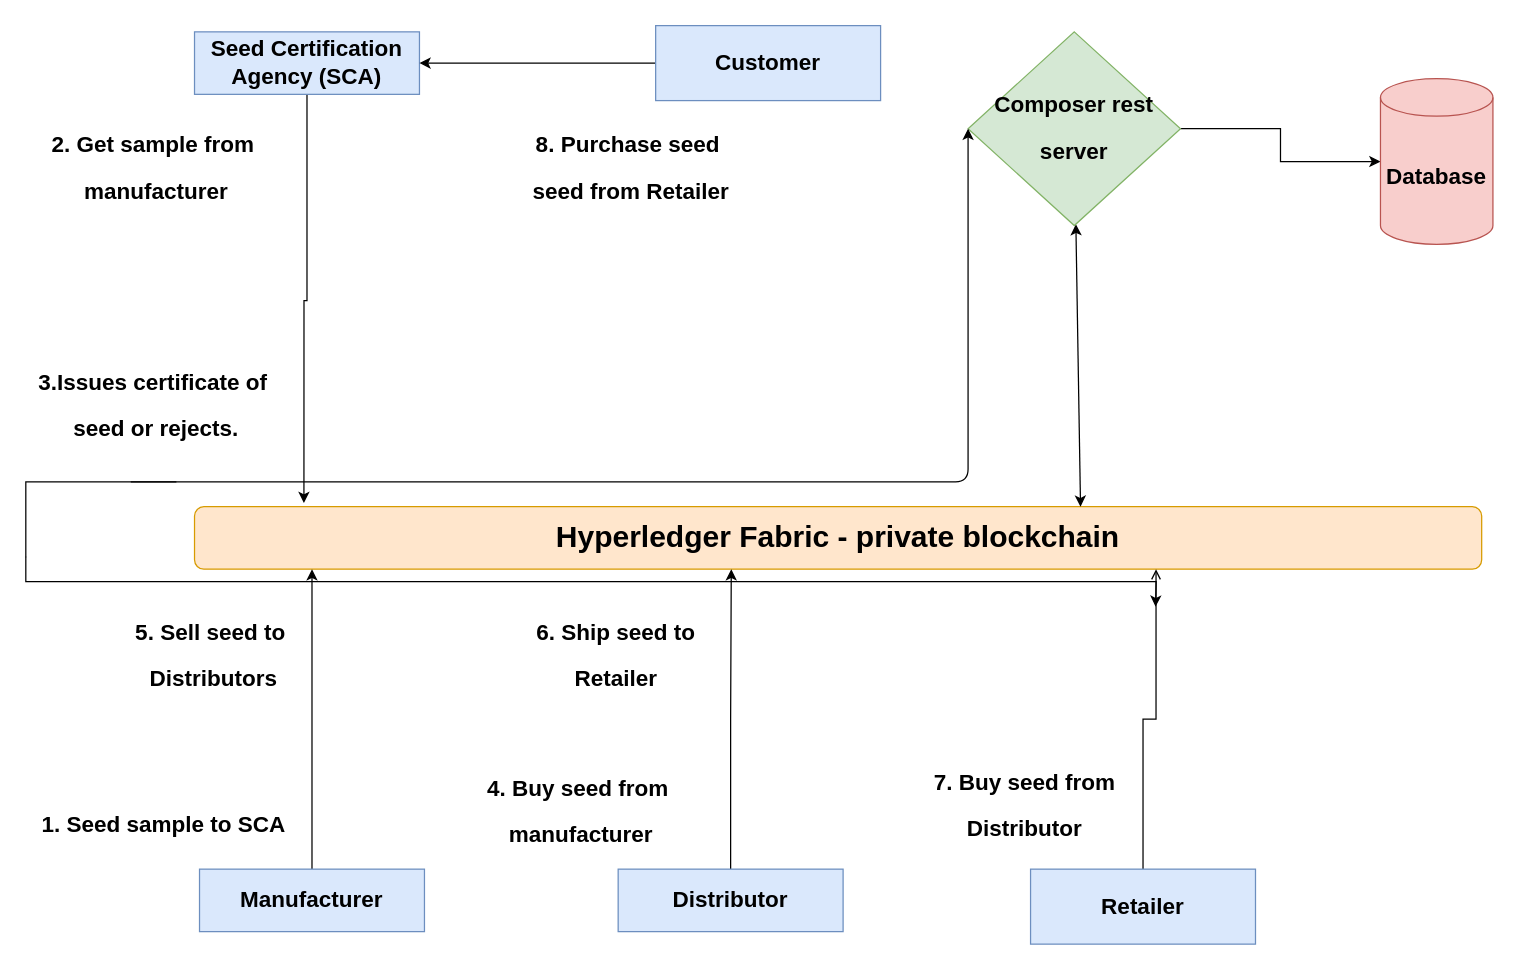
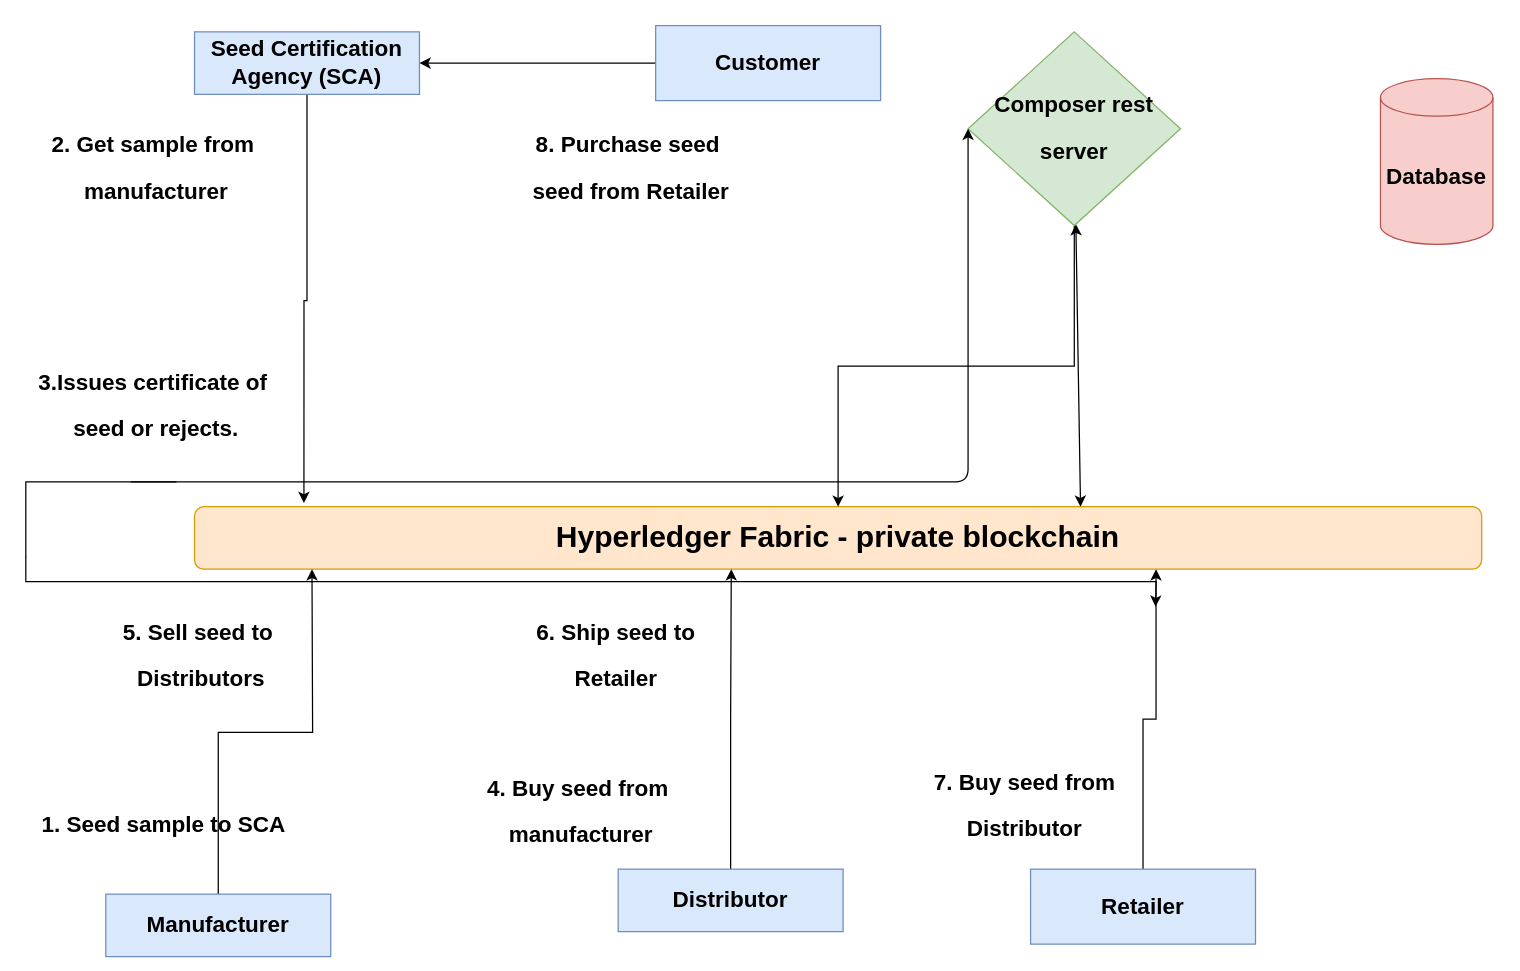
- <mxCell id="22" style="edgeStyle=orthogonalEdgeStyle;rounded=0;orthogonalLoop=1;jettySize=auto;html=1;" parent="1" source="23" target="27" edge="1"><mxGeometry relative="1" as="geometry"><mxPoint x="1064" y="102.5" as="targetPoint" /></mxGeometry></mxCell>
+ <mxCell id="22" style="edgeStyle=orthogonalEdgeStyle;rounded=0;orthogonalLoop=1;jettySize=auto;html=1;" parent="1" source="23" target="2" edge="1"><mxGeometry relative="1" as="geometry"><mxPoint x="1064" y="102.5" as="targetPoint" /></mxGeometry></mxCell>
- <mxCell id="15" style="edgeStyle=orthogonalEdgeStyle;rounded=0;orthogonalLoop=1;jettySize=auto;html=1;entryX=0.747;entryY=1;entryDx=0;entryDy=0;entryPerimeter=0;endArrow=open;" parent="1" source="16" target="2" edge="1"><mxGeometry relative="1" as="geometry"><mxPoint x="924" y="465" as="targetPoint" /></mxGeometry></mxCell>
+ <mxCell id="15" style="edgeStyle=orthogonalEdgeStyle;rounded=0;orthogonalLoop=1;jettySize=auto;html=1;entryX=0.747;entryY=1;entryDx=0;entryDy=0;entryPerimeter=0;" parent="1" source="16" target="2" edge="1"><mxGeometry relative="1" as="geometry"><mxPoint x="924" y="465" as="targetPoint" /></mxGeometry></mxCell>
- <mxCell id="10" value="&lt;h2&gt;5. Sell seed to&amp;nbsp;&lt;/h2&gt;&lt;h2&gt;Distributors&lt;/h2&gt;" style="text;html=1;align=center;verticalAlign=middle;resizable=0;points=[];autosize=1;strokeColor=none;" parent="1" vertex="1"><mxGeometry x="100" y="485" width="140" height="80" as="geometry" /></mxCell>
+ <mxCell id="10" value="&lt;h2&gt;5. Sell seed to&amp;nbsp;&lt;/h2&gt;&lt;h2&gt;Distributors&lt;/h2&gt;" style="text;html=1;align=center;verticalAlign=middle;resizable=0;points=[];autosize=1;strokeColor=none;" parent="1" vertex="1"><mxGeometry x="90" y="485" width="140" height="80" as="geometry" /></mxCell>
- <mxCell id="4" value="&lt;h2&gt;Manufacturer&lt;/h2&gt;" style="rounded=0;whiteSpace=wrap;html=1;fillColor=#dae8fc;strokeColor=#6c8ebf;" parent="1" vertex="1"><mxGeometry x="159" y="695" width="180" height="50" as="geometry" /></mxCell>
+ <mxCell id="4" value="&lt;h2&gt;Manufacturer&lt;/h2&gt;" style="rounded=0;whiteSpace=wrap;html=1;fillColor=#dae8fc;strokeColor=#6c8ebf;" parent="1" vertex="1"><mxGeometry x="84" y="715" width="180" height="50" as="geometry" /></mxCell>
